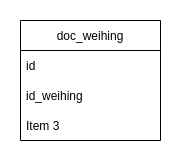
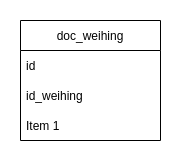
- <mxCell id="5" value="Item 3" style="text;strokeColor=none;fillColor=none;align=left;verticalAlign=middle;spacingLeft=4;spacingRight=4;overflow=hidden;points=[[0,0.5],[1,0.5]];portConstraint=eastwest;rotatable=0;" parent="2" vertex="1"><mxGeometry y="90" width="140" height="30" as="geometry" /></mxCell>
+ <mxCell id="5" value="Item 1" style="text;strokeColor=none;fillColor=none;align=left;verticalAlign=middle;spacingLeft=4;spacingRight=4;overflow=hidden;points=[[0,0.5],[1,0.5]];portConstraint=eastwest;rotatable=0;" parent="2" vertex="1"><mxGeometry y="90" width="140" height="30" as="geometry" /></mxCell>
